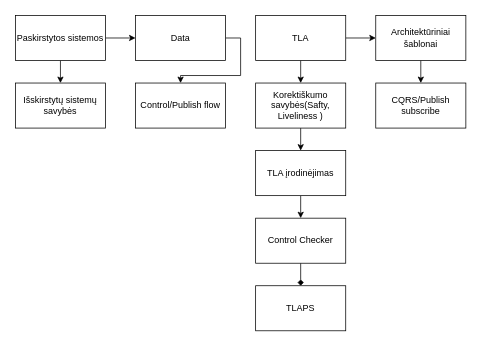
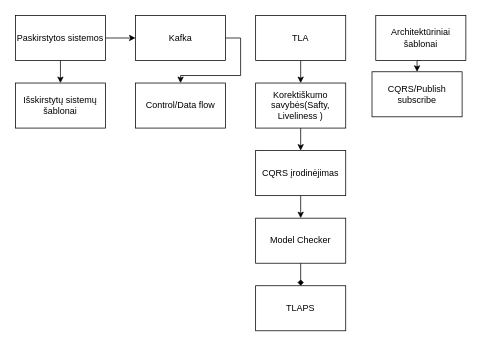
- <mxCell id="6" value="Data" style="rounded=0;whiteSpace=wrap;html=1;" vertex="1" parent="1"><mxGeometry x="180" y="20" width="120" height="60" as="geometry" /></mxCell>
+ <mxCell id="6" value="Kafka" style="rounded=0;whiteSpace=wrap;html=1;" vertex="1" parent="1"><mxGeometry x="180" y="20" width="120" height="60" as="geometry" /></mxCell>
- <mxCell id="8" style="edgeStyle=orthogonalEdgeStyle;rounded=0;orthogonalLoop=1;jettySize=auto;html=1;exitX=1;exitY=0.5;exitDx=0;exitDy=0;entryX=0;entryY=0.5;entryDx=0;entryDy=0;" edge="1" parent="1" source="9" target="20"><mxGeometry relative="1" as="geometry"><mxPoint x="490" y="50" as="targetPoint" /></mxGeometry></mxCell>
- <mxCell id="10" value="Išskirstytų sistemų savybės" style="rounded=0;whiteSpace=wrap;html=1;" vertex="1" parent="1"><mxGeometry x="20" y="110" width="120" height="60" as="geometry" /></mxCell>
+ <mxCell id="10" value="Išskirstytų sistemų šablonai" style="rounded=0;whiteSpace=wrap;html=1;" vertex="1" parent="1"><mxGeometry x="20" y="110" width="120" height="60" as="geometry" /></mxCell>
- <mxCell id="16" value="Control/Publish flow" style="rounded=0;whiteSpace=wrap;html=1;" vertex="1" parent="1"><mxGeometry x="180" y="110" width="120" height="60" as="geometry" /></mxCell>
+ <mxCell id="16" value="Control/Data flow" style="rounded=0;whiteSpace=wrap;html=1;" vertex="1" parent="1"><mxGeometry x="180" y="110" width="120" height="60" as="geometry" /></mxCell>
- <mxCell id="21" value="CQRS/Publish subscribe" style="rounded=0;whiteSpace=wrap;html=1;" vertex="1" parent="1"><mxGeometry x="500" y="110" width="120" height="60" as="geometry" /></mxCell>
+ <mxCell id="21" value="CQRS/Publish subscribe" style="rounded=0;whiteSpace=wrap;html=1;" vertex="1" parent="1"><mxGeometry x="495" y="95" width="120" height="60" as="geometry" /></mxCell>
- <mxCell id="12" value="TLA įrodinėjimas" style="rounded=0;whiteSpace=wrap;html=1;" vertex="1" parent="1"><mxGeometry x="340" y="200" width="120" height="60" as="geometry" /></mxCell>
+ <mxCell id="12" value="CQRS įrodinėjimas" style="rounded=0;whiteSpace=wrap;html=1;" vertex="1" parent="1"><mxGeometry x="340" y="200" width="120" height="60" as="geometry" /></mxCell>
- <mxCell id="14" value="Control Checker" style="rounded=0;whiteSpace=wrap;html=1;" vertex="1" parent="1"><mxGeometry x="340" y="290" width="120" height="60" as="geometry" /></mxCell>
+ <mxCell id="14" value="Model Checker" style="rounded=0;whiteSpace=wrap;html=1;" vertex="1" parent="1"><mxGeometry x="340" y="290" width="120" height="60" as="geometry" /></mxCell>
